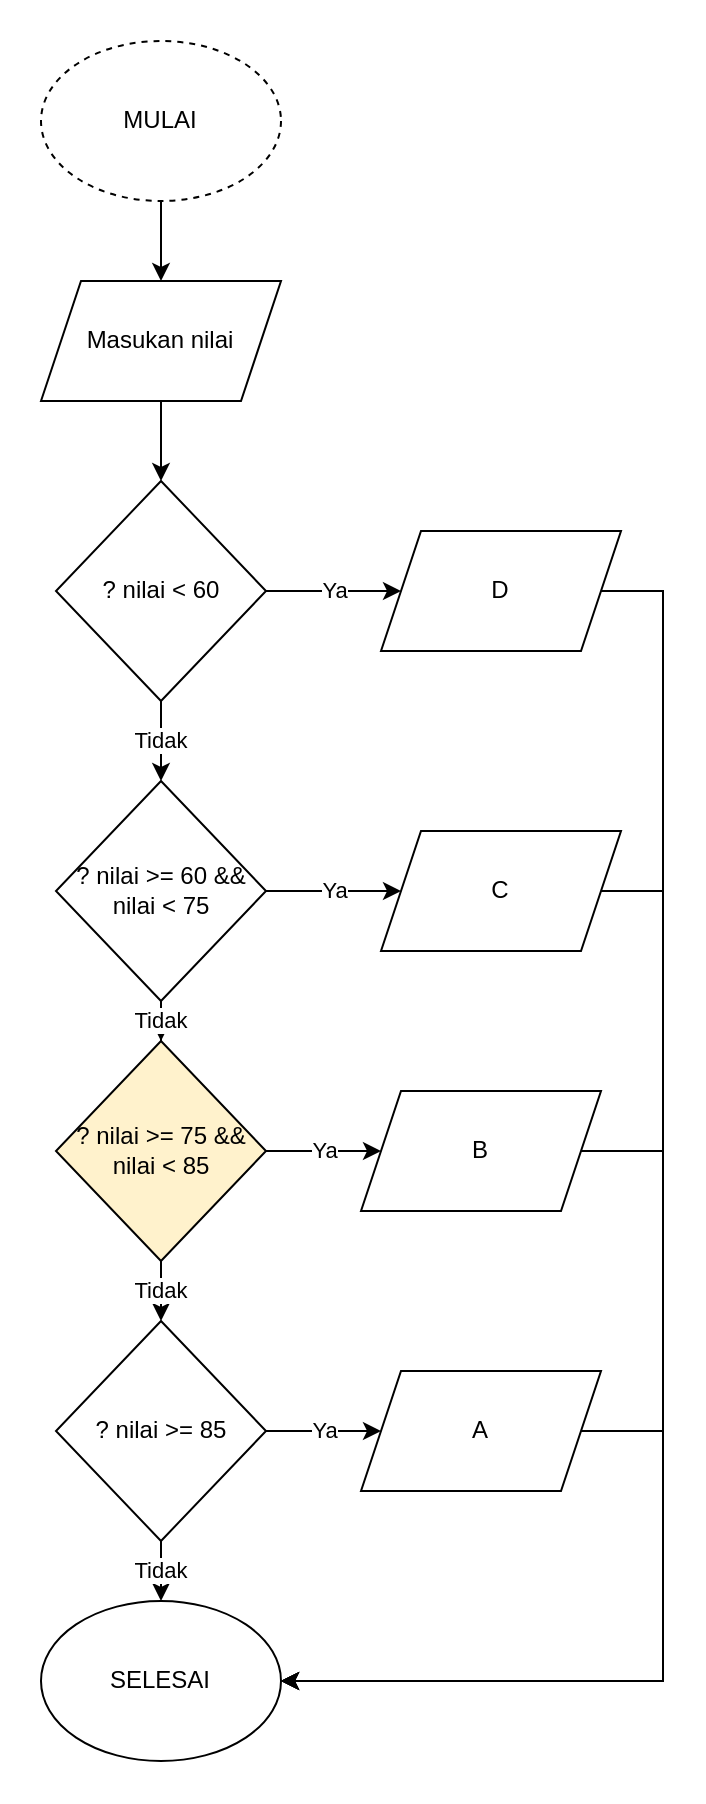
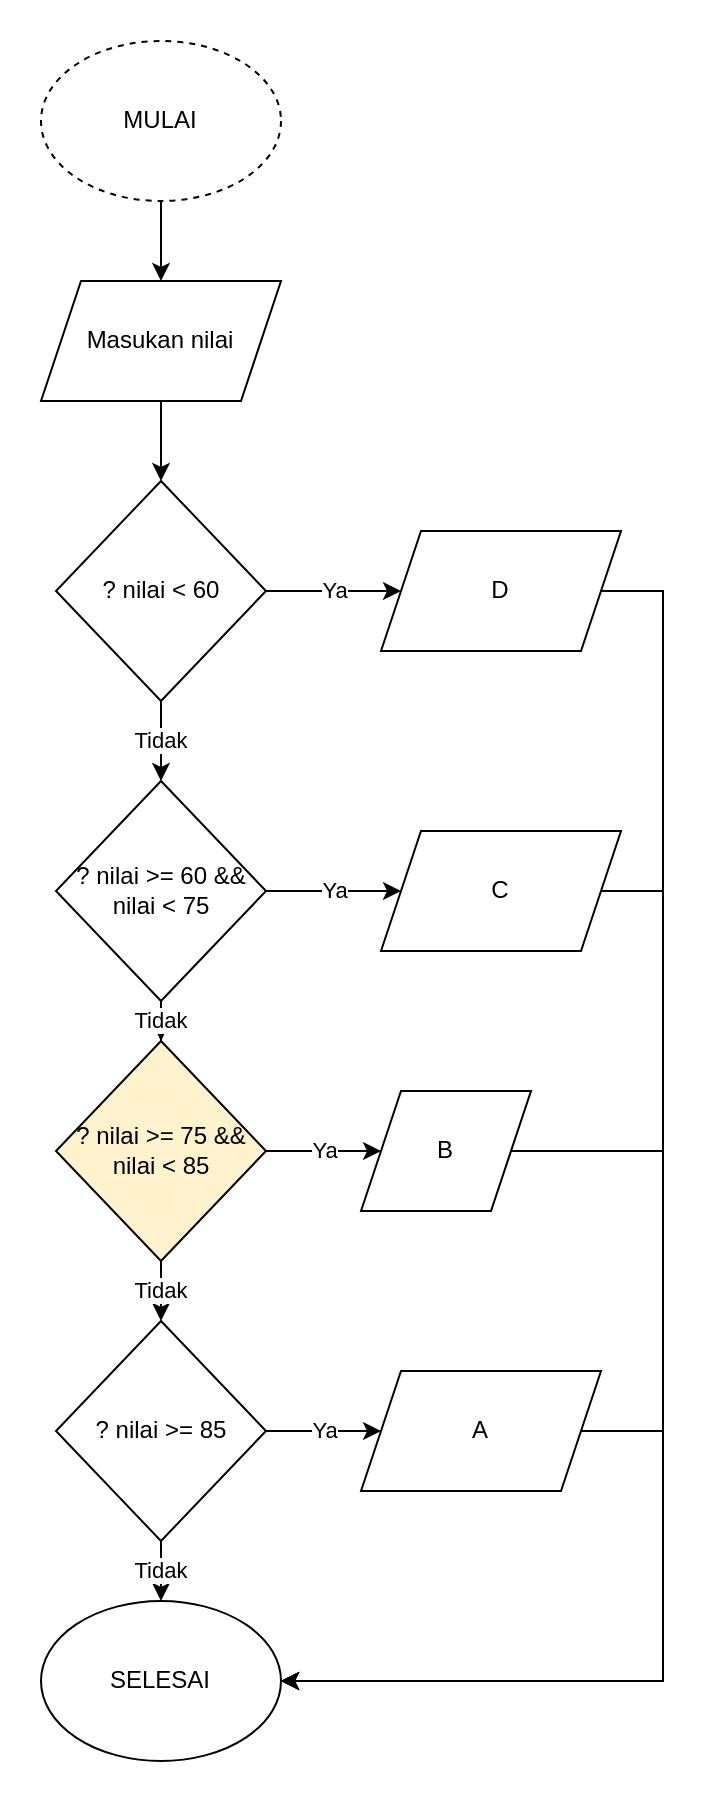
- <mxCell id="23" value="B" style="shape=parallelogram;perimeter=parallelogramPerimeter;whiteSpace=wrap;html=1;fixedSize=1;" vertex="1" parent="1"><mxGeometry x="180" y="545" width="120" height="60" as="geometry" /></mxCell>
+ <mxCell id="23" value="B" style="shape=parallelogram;perimeter=parallelogramPerimeter;whiteSpace=wrap;html=1;fixedSize=1;" vertex="1" parent="1"><mxGeometry x="180" y="545" width="85" height="60" as="geometry" /></mxCell>
